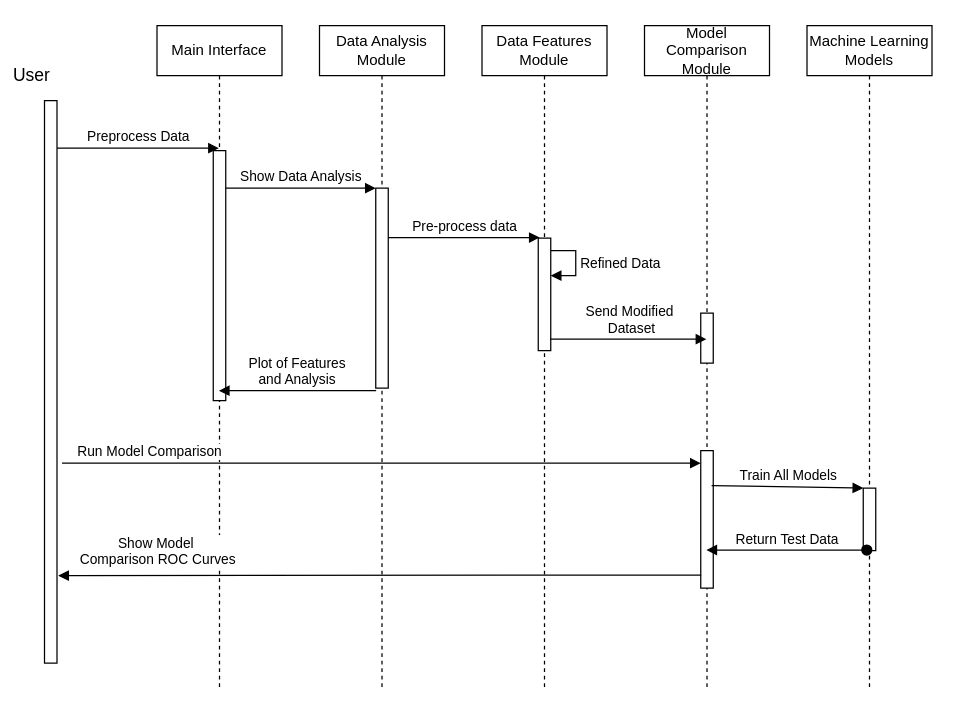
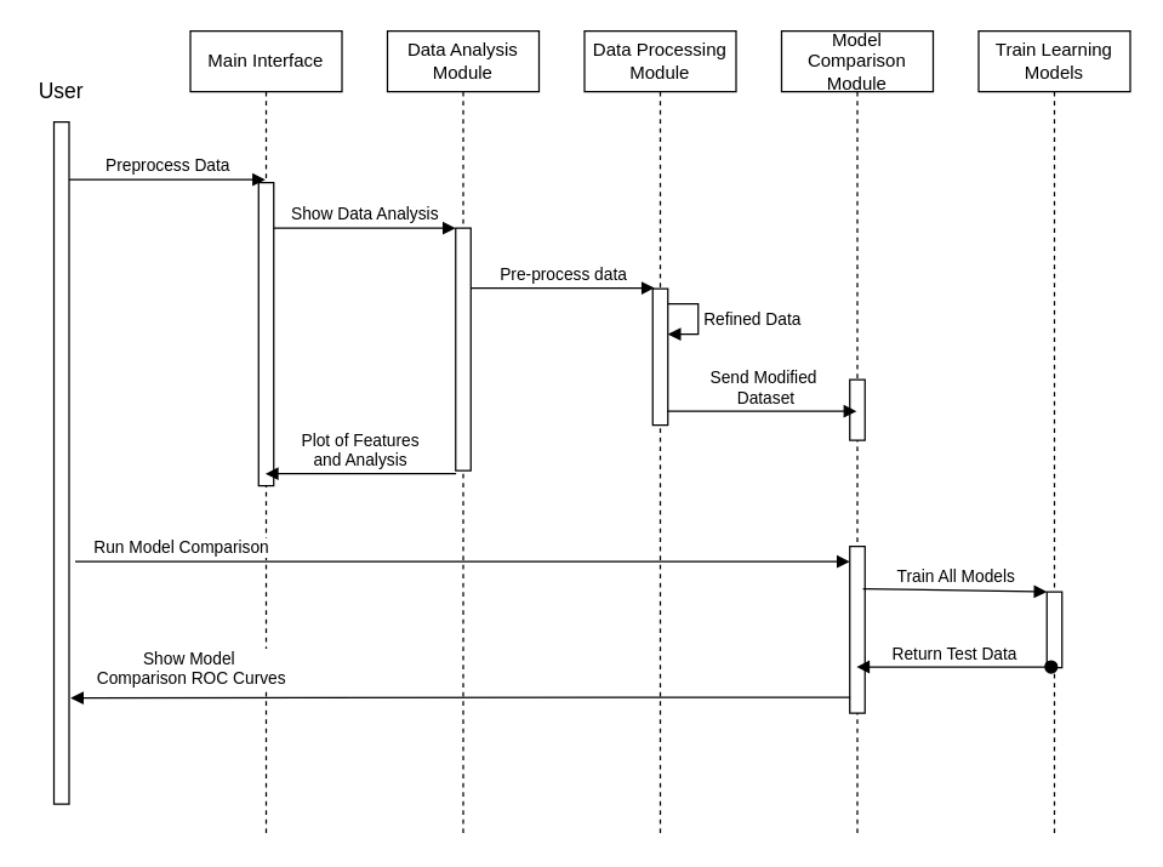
- <mxCell id="9" value="Data Features Module" style="shape=umlLifeline;perimeter=lifelinePerimeter;whiteSpace=wrap;html=1;container=1;collapsible=0;recursiveResize=0;outlineConnect=0;" vertex="1" parent="1"><mxGeometry x="385" y="20" width="100" height="530" as="geometry" /></mxCell>
+ <mxCell id="9" value="Data Processing Module" style="shape=umlLifeline;perimeter=lifelinePerimeter;whiteSpace=wrap;html=1;container=1;collapsible=0;recursiveResize=0;outlineConnect=0;" vertex="1" parent="1"><mxGeometry x="385" y="20" width="100" height="530" as="geometry" /></mxCell>
- <mxCell id="14" value="Machine Learning Models" style="shape=umlLifeline;perimeter=lifelinePerimeter;whiteSpace=wrap;html=1;container=1;collapsible=0;recursiveResize=0;outlineConnect=0;" vertex="1" parent="1"><mxGeometry x="645" y="20" width="100" height="530" as="geometry" /></mxCell>
+ <mxCell id="14" value="Train Learning Models" style="shape=umlLifeline;perimeter=lifelinePerimeter;whiteSpace=wrap;html=1;container=1;collapsible=0;recursiveResize=0;outlineConnect=0;" vertex="1" parent="1"><mxGeometry x="645" y="20" width="100" height="530" as="geometry" /></mxCell>
- <mxCell id="3" value="&lt;font style=&quot;font-size: 14px;&quot;&gt;User&lt;/font&gt;" style="text;html=1;strokeColor=none;fillColor=none;align=center;verticalAlign=middle;whiteSpace=wrap;rounded=0;fontSize=14;" vertex="1" parent="1"><mxGeometry x="5" y="50" width="40" height="20" as="geometry" /></mxCell>
+ <mxCell id="3" value="&lt;font style=&quot;font-size: 14px;&quot;&gt;User&lt;/font&gt;" style="text;html=1;strokeColor=none;fillColor=none;align=center;verticalAlign=middle;whiteSpace=wrap;rounded=0;fontSize=14;" vertex="1" parent="1"><mxGeometry x="20" y="50" width="40" height="20" as="geometry" /></mxCell>
